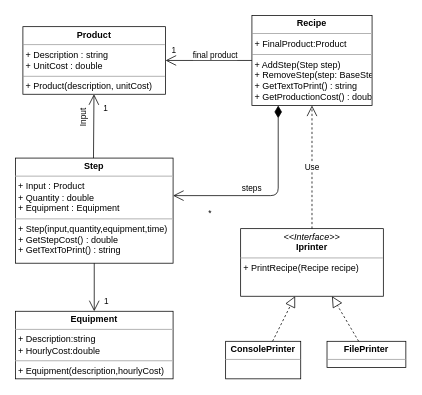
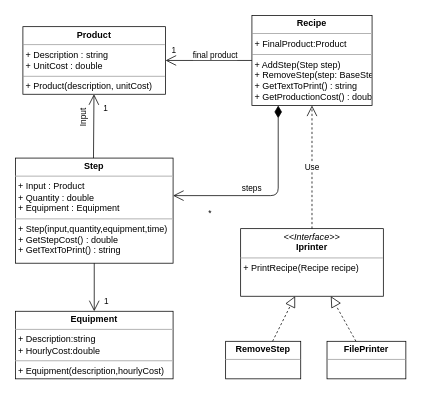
- <mxCell id="8" value="&lt;p style=&quot;margin: 0px ; margin-top: 4px ; text-align: center&quot;&gt;&lt;b&gt;ConsolePrinter&lt;/b&gt;&lt;/p&gt;&lt;hr size=&quot;1&quot;&gt;&lt;p style=&quot;margin: 0px ; margin-left: 4px&quot;&gt;&lt;br&gt;&lt;/p&gt;" style="verticalAlign=top;align=left;overflow=fill;fontSize=12;fontFamily=Helvetica;html=1;" parent="1" vertex="1"><mxGeometry x="300" y="454" width="100" height="50" as="geometry" /></mxCell>
+ <mxCell id="8" value="&lt;p style=&quot;margin: 0px ; margin-top: 4px ; text-align: center&quot;&gt;&lt;b&gt;RemoveStep&lt;/b&gt;&lt;/p&gt;&lt;hr size=&quot;1&quot;&gt;&lt;p style=&quot;margin: 0px ; margin-left: 4px&quot;&gt;&lt;br&gt;&lt;/p&gt;" style="verticalAlign=top;align=left;overflow=fill;fontSize=12;fontFamily=Helvetica;html=1;" parent="1" vertex="1"><mxGeometry x="300" y="454" width="100" height="50" as="geometry" /></mxCell>
- <mxCell id="7" value="&lt;p style=&quot;margin: 0px ; margin-top: 4px ; text-align: center&quot;&gt;&lt;b&gt;FilePrinter&lt;/b&gt;&lt;/p&gt;&lt;hr size=&quot;1&quot;&gt;&lt;p style=&quot;margin: 0px ; margin-left: 4px&quot;&gt;&lt;/p&gt;&lt;p style=&quot;margin: 0px ; margin-left: 4px&quot;&gt;&lt;br&gt;&lt;/p&gt;" style="verticalAlign=top;align=left;overflow=fill;fontSize=12;fontFamily=Helvetica;html=1;" parent="1" vertex="1"><mxGeometry x="435" y="454" width="105" height="35" as="geometry" /></mxCell>
+ <mxCell id="7" value="&lt;p style=&quot;margin: 0px ; margin-top: 4px ; text-align: center&quot;&gt;&lt;b&gt;FilePrinter&lt;/b&gt;&lt;/p&gt;&lt;hr size=&quot;1&quot;&gt;&lt;p style=&quot;margin: 0px ; margin-left: 4px&quot;&gt;&lt;/p&gt;&lt;p style=&quot;margin: 0px ; margin-left: 4px&quot;&gt;&lt;br&gt;&lt;/p&gt;" style="verticalAlign=top;align=left;overflow=fill;fontSize=12;fontFamily=Helvetica;html=1;" parent="1" vertex="1"><mxGeometry x="435" y="454" width="105" height="50" as="geometry" /></mxCell>
